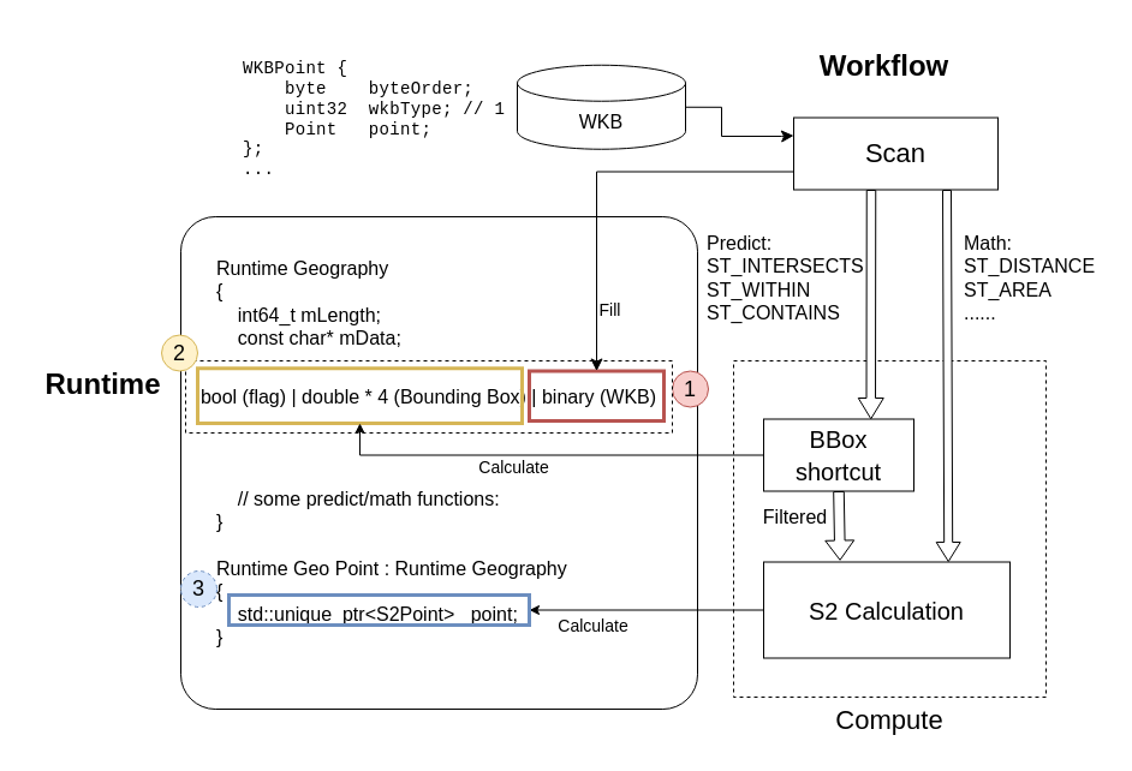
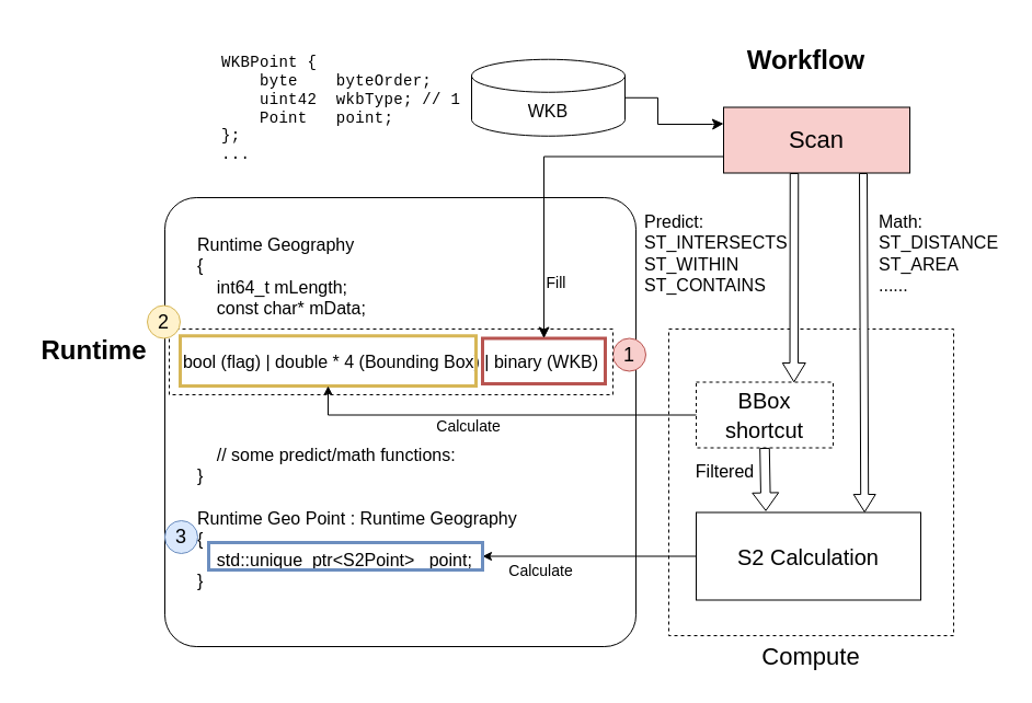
- <mxCell id="4" value="&lt;span style=&quot;caret-color: rgb(185, 185, 185); font-family: &amp;quot;Liberation Mono&amp;quot;, monospace; font-size: 14px; letter-spacing: 0.33px; white-space: pre; color: rgb(0, 0, 0);&quot;&gt;WKBPoint {&lt;br&gt;    byte    byteOrder;&lt;br&gt;    uint32  wkbType; // 1&lt;br&gt;    Point   point;&lt;br&gt;};&lt;/span&gt;&lt;div&gt;&lt;span style=&quot;caret-color: rgb(185, 185, 185); font-family: &amp;quot;Liberation Mono&amp;quot;, monospace; font-size: 14px; letter-spacing: 0.33px; white-space: pre;&quot;&gt;&lt;span style=&quot;caret-color: rgb(185, 185, 185); letter-spacing: 0.33px; color: rgb(0, 0, 0);&quot;&gt;...&lt;/span&gt;&lt;/span&gt;&lt;/div&gt;" style="text;html=1;align=left;verticalAlign=middle;whiteSpace=wrap;rounded=0;" parent="1" vertex="1"><mxGeometry x="200" y="40" width="240" height="117.5" as="geometry" /></mxCell>
+ <mxCell id="4" value="&lt;span style=&quot;caret-color: rgb(185, 185, 185); font-family: &amp;quot;Liberation Mono&amp;quot;, monospace; font-size: 14px; letter-spacing: 0.33px; white-space: pre; color: rgb(0, 0, 0);&quot;&gt;WKBPoint {&lt;br&gt;    byte    byteOrder;&lt;br&gt;    uint42  wkbType; // 1&lt;br&gt;    Point   point;&lt;br&gt;};&lt;/span&gt;&lt;div&gt;&lt;span style=&quot;caret-color: rgb(185, 185, 185); font-family: &amp;quot;Liberation Mono&amp;quot;, monospace; font-size: 14px; letter-spacing: 0.33px; white-space: pre;&quot;&gt;&lt;span style=&quot;caret-color: rgb(185, 185, 185); letter-spacing: 0.33px; color: rgb(0, 0, 0);&quot;&gt;...&lt;/span&gt;&lt;/span&gt;&lt;/div&gt;" style="text;html=1;align=left;verticalAlign=middle;whiteSpace=wrap;rounded=0;" parent="1" vertex="1"><mxGeometry x="200" y="40" width="240" height="117.5" as="geometry" /></mxCell>
- <mxCell id="8" value="Scan" style="rounded=0;whiteSpace=wrap;html=1;fontSize=22;fontStyle=0" parent="1" vertex="1"><mxGeometry x="660" y="97.5" width="170" height="60" as="geometry" /></mxCell>
+ <mxCell id="8" value="Scan" style="rounded=0;whiteSpace=wrap;html=1;fontSize=22;fontStyle=0;fillColor=#f8cecc;" parent="1" vertex="1"><mxGeometry x="660" y="97.5" width="170" height="60" as="geometry" /></mxCell>
- <mxCell id="11" value="&lt;font style=&quot;font-size: 20px;&quot; face=&quot;Helvetica&quot;&gt;BBox shortcut&lt;/font&gt;" style="rounded=0;whiteSpace=wrap;html=1;fontSize=22;fontStyle=0" parent="1" vertex="1"><mxGeometry x="635" y="348.5" width="125" height="60" as="geometry" /></mxCell>
+ <mxCell id="11" value="&lt;font style=&quot;font-size: 20px;&quot; face=&quot;Helvetica&quot;&gt;BBox shortcut&lt;/font&gt;" style="rounded=0;whiteSpace=wrap;html=1;fontSize=22;fontStyle=0;dashed=1;" parent="1" vertex="1"><mxGeometry x="635" y="348.5" width="125" height="60" as="geometry" /></mxCell>
- <mxCell id="21" value="3" style="ellipse;whiteSpace=wrap;html=1;aspect=fixed;fillColor=#dae8fc;strokeColor=#6c8ebf;fontSize=18;dashed=1;" parent="1" vertex="1"><mxGeometry x="150" y="475" width="30" height="30" as="geometry" /></mxCell>
+ <mxCell id="21" value="3" style="ellipse;whiteSpace=wrap;html=1;aspect=fixed;fillColor=#dae8fc;strokeColor=#6c8ebf;fontSize=18;" parent="1" vertex="1"><mxGeometry x="150" y="475" width="30" height="30" as="geometry" /></mxCell>
